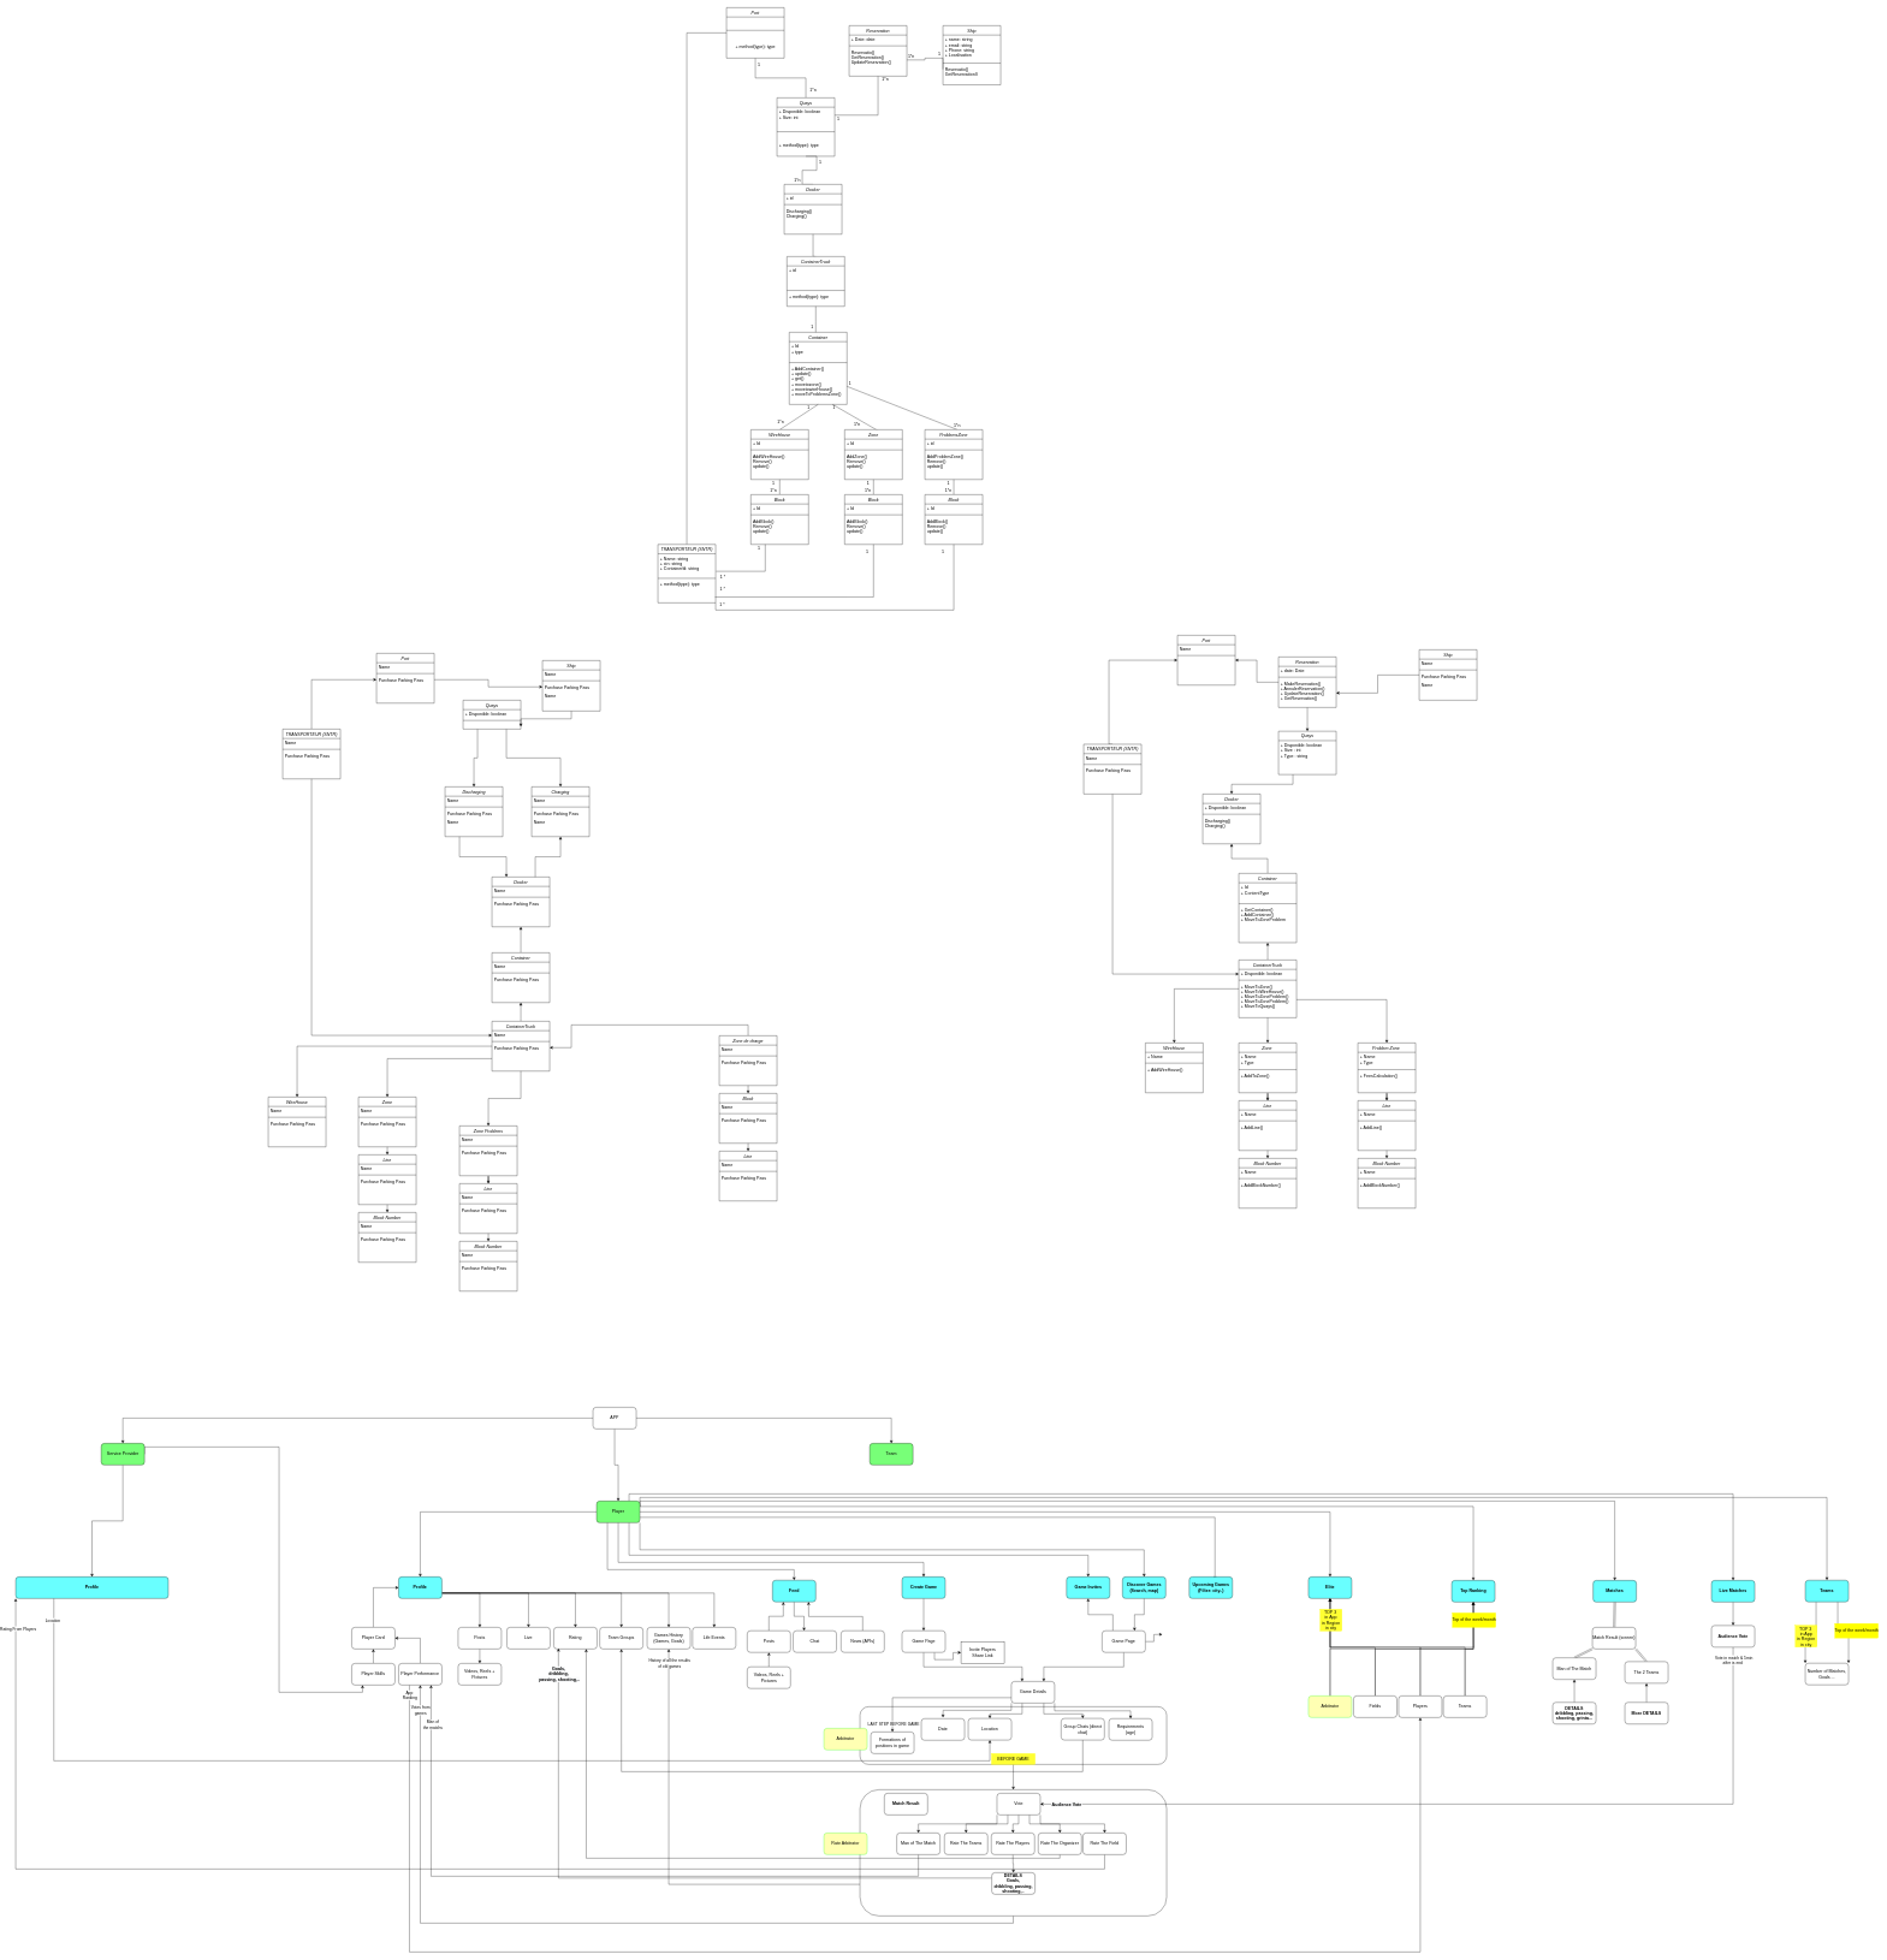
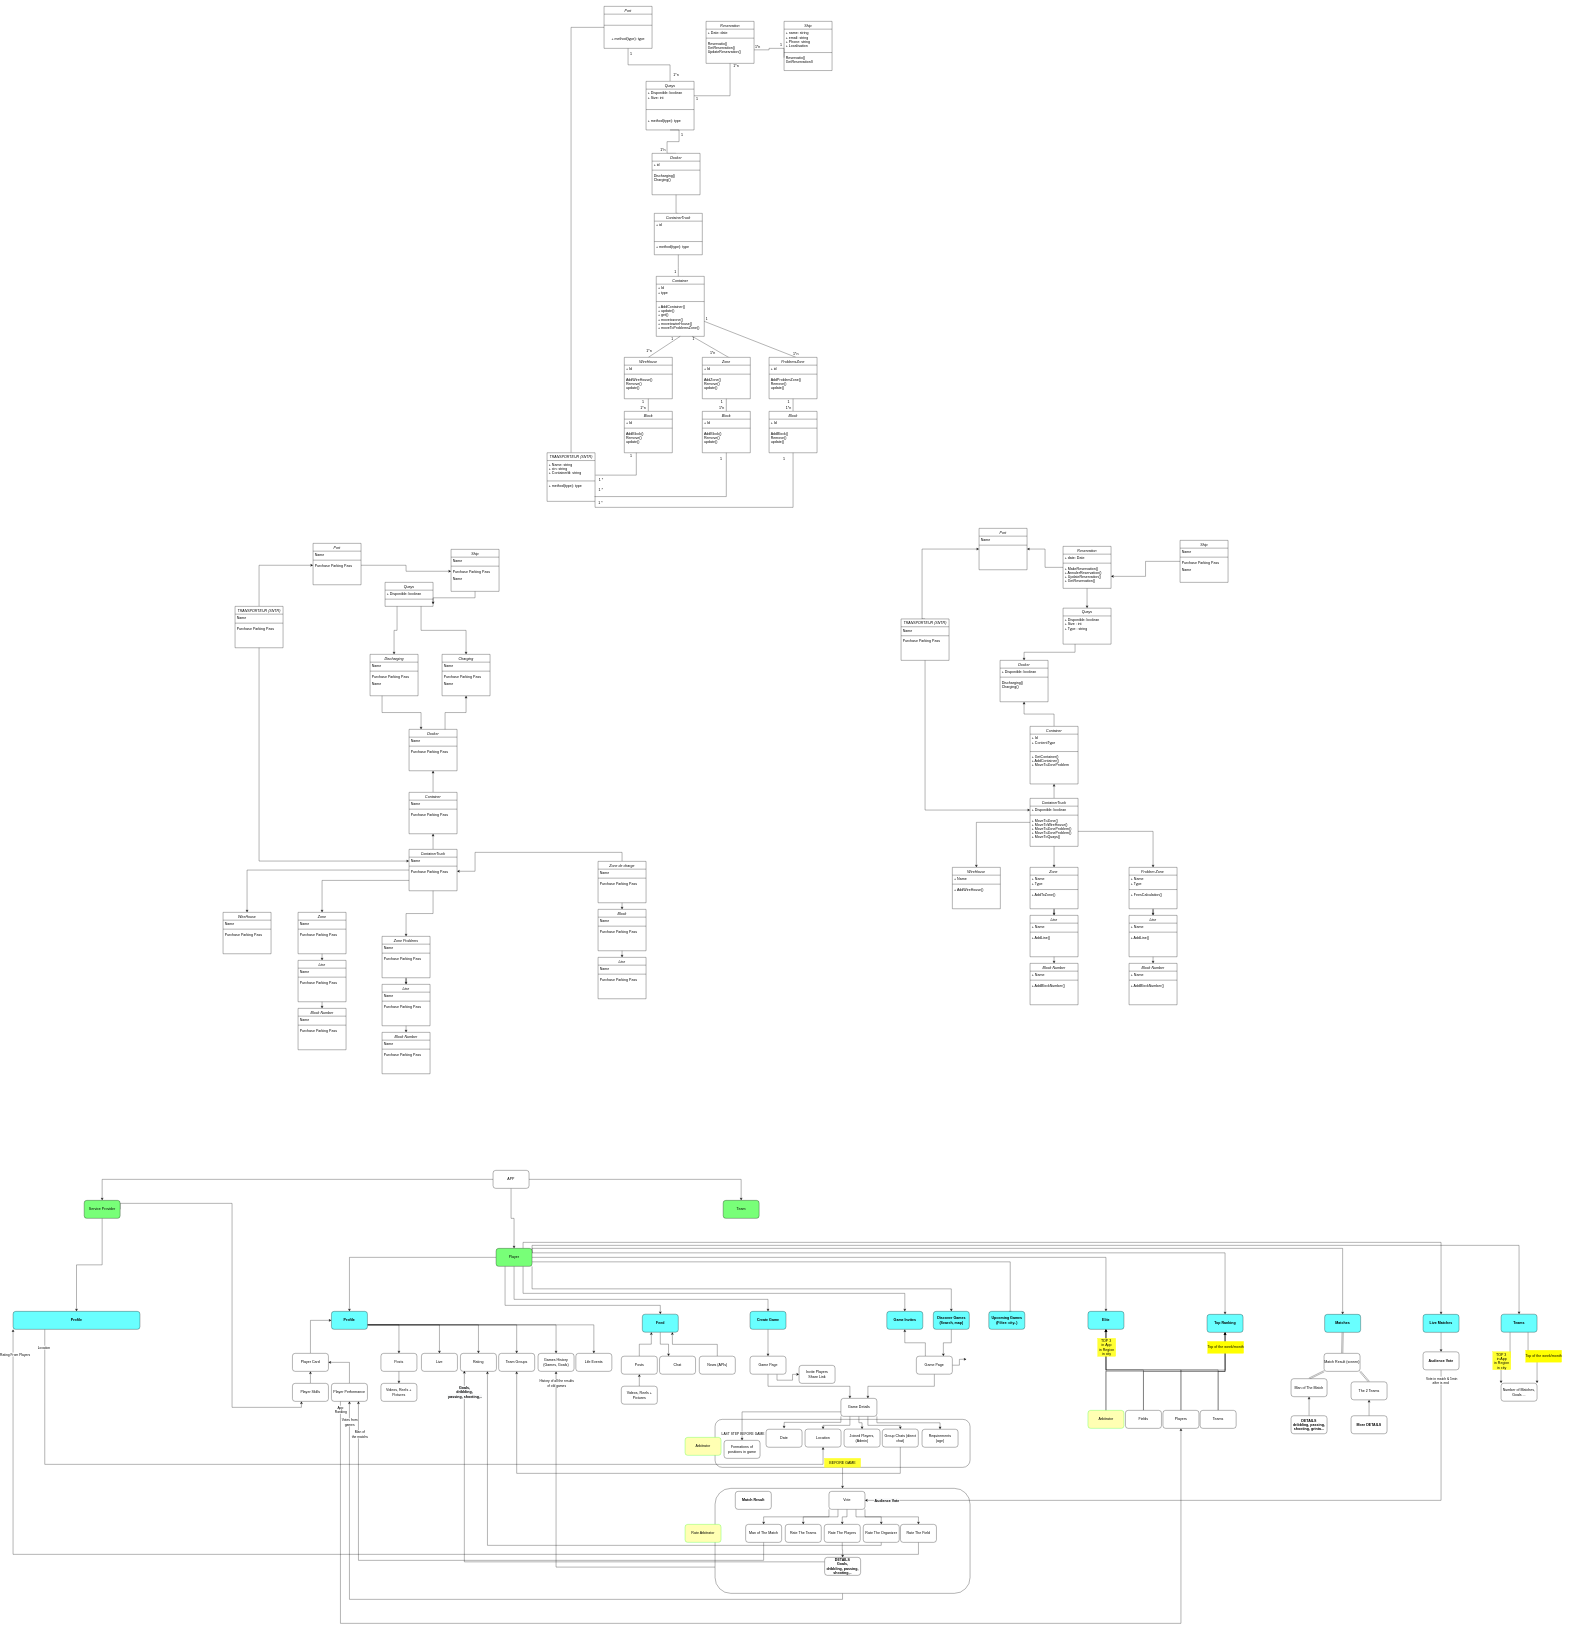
- <mxCell id="350" value="Invite Players&lt;br&gt;Share Link" style="whiteSpace=wrap;html=1;rounded=0;" parent="1" vertex="1"><mxGeometry x="2640" y="4550" width="120" height="60" as="geometry" /></mxCell>
+ <mxCell id="350" value="Invite Players&lt;br&gt;Share Link" style="rounded=1;whiteSpace=wrap;html=1;" parent="1" vertex="1"><mxGeometry x="2640" y="4550" width="120" height="60" as="geometry" /></mxCell>
+ <mxCell id="334" style="edgeStyle=orthogonalEdgeStyle;rounded=0;orthogonalLoop=1;jettySize=auto;html=1;exitX=0.5;exitY=1;exitDx=0;exitDy=0;entryX=0.5;entryY=0;entryDx=0;entryDy=0;" parent="1" source="338" target="340" edge="1"><mxGeometry relative="1" as="geometry" /></mxCell>
+ <mxCell id="340" value="Joined Players,&lt;br&gt;(Admin)" style="rounded=1;whiteSpace=wrap;html=1;" parent="1" vertex="1"><mxGeometry x="2790" y="4762.5" width="120" height="60" as="geometry" /></mxCell>
